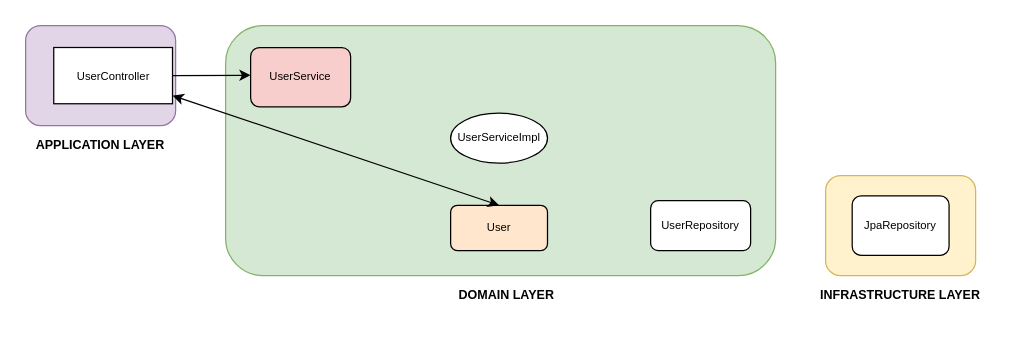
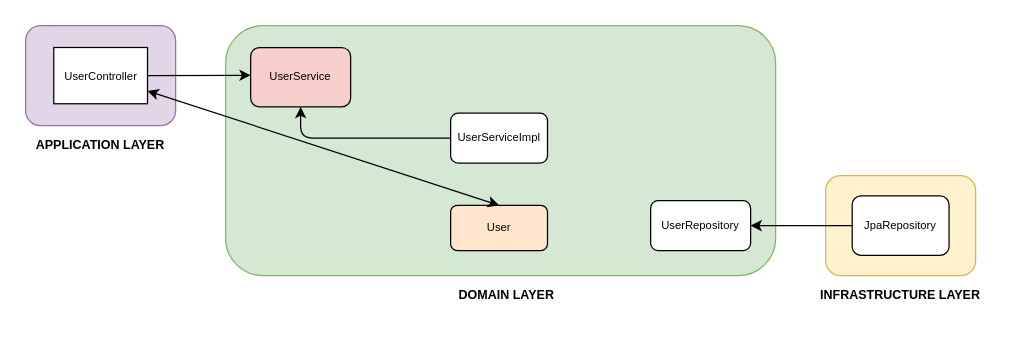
- <mxCell id="8" value="&lt;font size=&quot;1&quot; style=&quot;&quot;&gt;&lt;span style=&quot;font-size: 9px;&quot;&gt;UserController&lt;/span&gt;&lt;/font&gt;" style="rounded=0;whiteSpace=wrap;html=1;fontSize=10;" vertex="1" parent="1"><mxGeometry x="42.5" y="37.5" width="95" height="45" as="geometry" /></mxCell>
+ <mxCell id="8" value="&lt;font size=&quot;1&quot; style=&quot;&quot;&gt;&lt;span style=&quot;font-size: 9px;&quot;&gt;UserController&lt;/span&gt;&lt;/font&gt;" style="rounded=0;whiteSpace=wrap;html=1;fontSize=10;" vertex="1" parent="1"><mxGeometry x="42.5" y="37.5" width="75" height="45" as="geometry" /></mxCell>
+ <mxCell id="15" value="" style="endArrow=classic;html=1;rounded=1;fontSize=9;entryX=0.5;entryY=1;entryDx=0;entryDy=0;exitX=0;exitY=0.5;exitDx=0;exitDy=0;" edge="1" parent="1" source="10" target="9"><mxGeometry width="50" height="50" relative="1" as="geometry"><mxPoint x="250" y="180" as="sourcePoint" /><mxPoint x="300" y="130" as="targetPoint" /><Array as="points"><mxPoint x="240" y="110" /></Array></mxGeometry></mxCell>
- <mxCell id="10" value="UserServiceImpl" style="ellipse;whiteSpace=wrap;html=1;fontSize=9;" vertex="1" parent="1"><mxGeometry x="360" y="90" width="77.5" height="40" as="geometry" /></mxCell>
+ <mxCell id="10" value="UserServiceImpl" style="rounded=1;whiteSpace=wrap;html=1;fontSize=9;" vertex="1" parent="1"><mxGeometry x="360" y="90" width="77.5" height="40" as="geometry" /></mxCell>
+ <mxCell id="17" value="" style="endArrow=classic;html=1;rounded=1;fontSize=9;exitX=0;exitY=0.5;exitDx=0;exitDy=0;entryX=1;entryY=0.5;entryDx=0;entryDy=0;" edge="1" parent="1" source="13" target="12"><mxGeometry width="50" height="50" relative="1" as="geometry"><mxPoint x="580" y="160" as="sourcePoint" /><mxPoint x="630" y="110" as="targetPoint" /></mxGeometry></mxCell>
